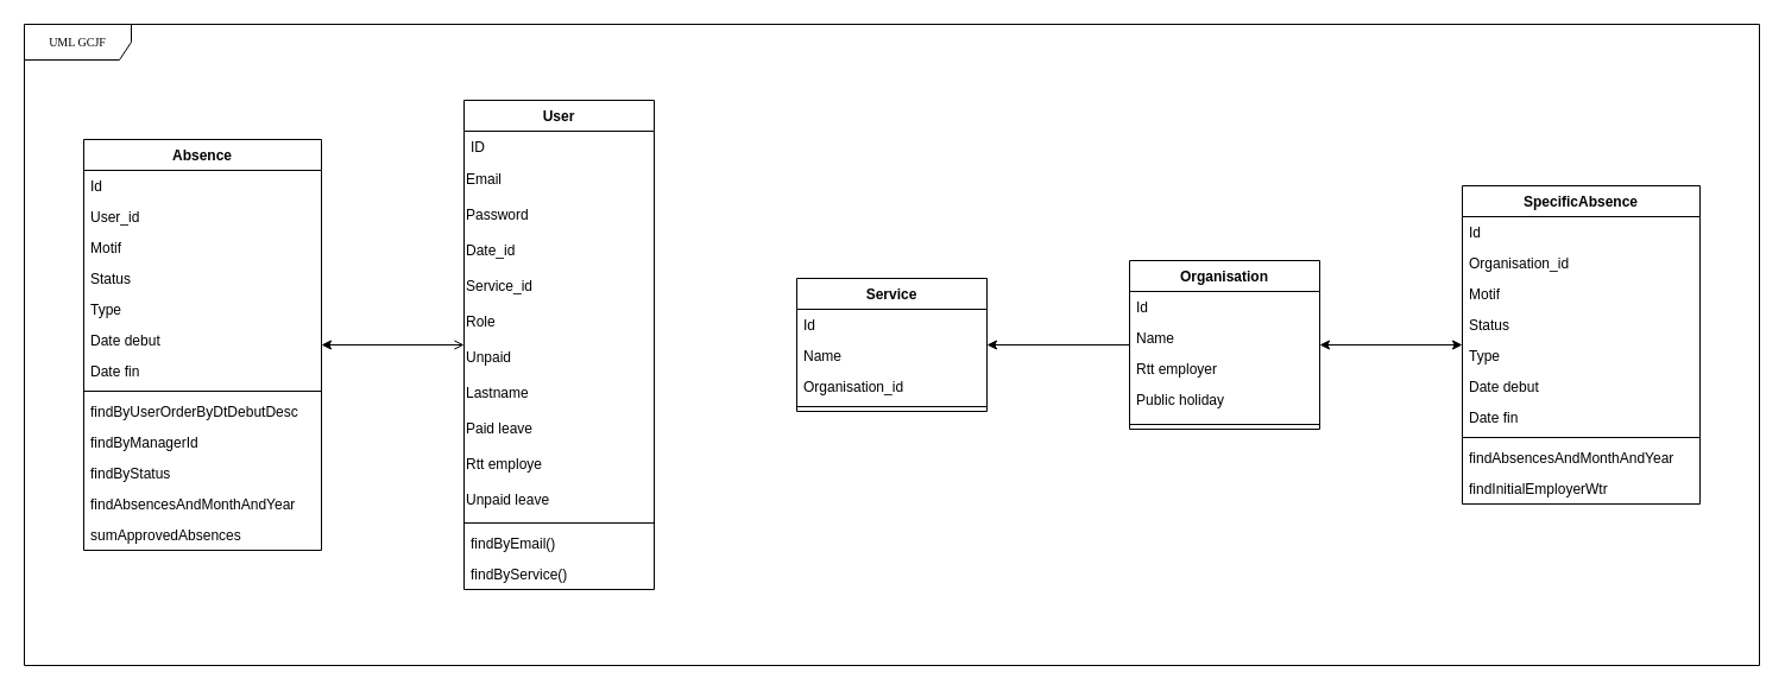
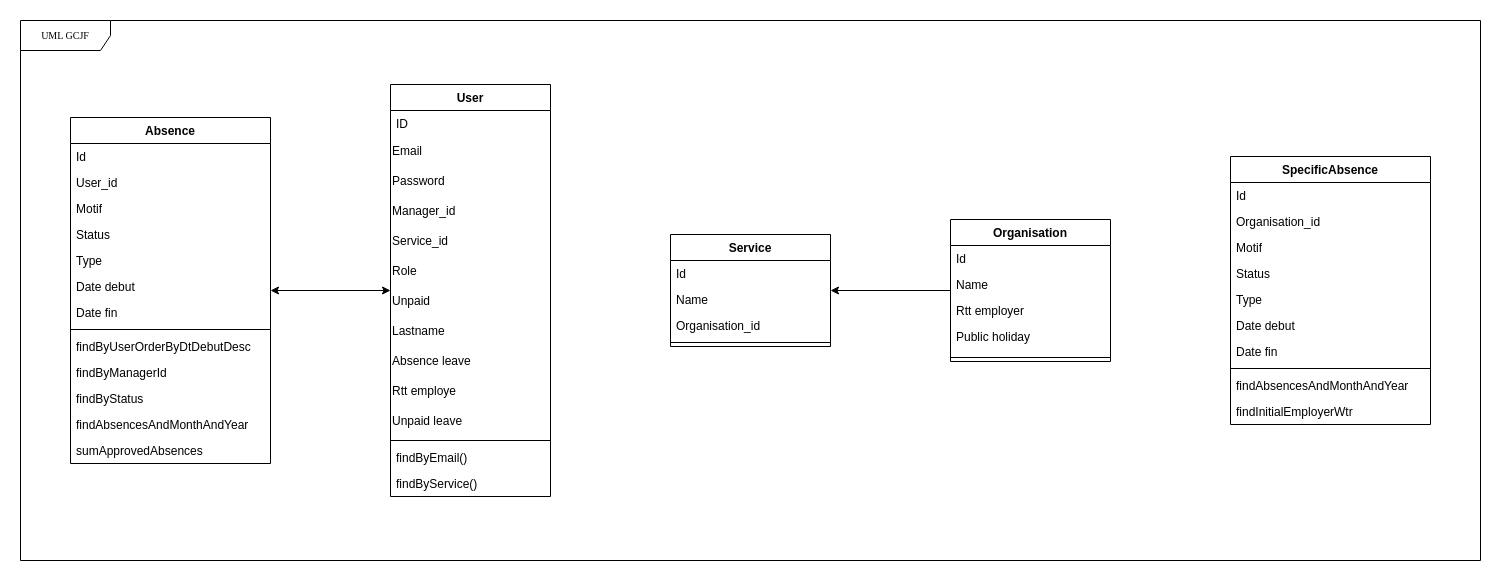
- <mxCell id="43" value="Date_id" style="text;html=1;strokeColor=none;fillColor=none;align=left;verticalAlign=middle;whiteSpace=wrap;rounded=0;" vertex="1" parent="39"><mxGeometry y="112" width="160" height="30" as="geometry" /></mxCell>
+ <mxCell id="43" value="Manager_id" style="text;html=1;strokeColor=none;fillColor=none;align=left;verticalAlign=middle;whiteSpace=wrap;rounded=0;" vertex="1" parent="39"><mxGeometry y="112" width="160" height="30" as="geometry" /></mxCell>
- <mxCell id="54" value="" style="endArrow=open;startArrow=classic;html=1;rounded=0;" edge="1" parent="1" source="3" target="39"><mxGeometry width="50" height="50" relative="1" as="geometry"><mxPoint x="480" y="237" as="sourcePoint" /><mxPoint x="530" y="187" as="targetPoint" /></mxGeometry></mxCell>
+ <mxCell id="54" value="" style="endArrow=classic;startArrow=classic;html=1;rounded=0;" edge="1" parent="1" source="3" target="39"><mxGeometry width="50" height="50" relative="1" as="geometry"><mxPoint x="480" y="237" as="sourcePoint" /><mxPoint x="530" y="187" as="targetPoint" /></mxGeometry></mxCell>
- <mxCell id="56" value="" style="endArrow=classic;startArrow=classic;html=1;rounded=0;" edge="1" parent="1" source="28" target="17"><mxGeometry width="50" height="50" relative="1" as="geometry"><mxPoint x="520" y="347" as="sourcePoint" /><mxPoint x="570" y="297" as="targetPoint" /></mxGeometry></mxCell>
- <mxCell id="48" value="Paid leave" style="text;html=1;strokeColor=none;fillColor=none;align=left;verticalAlign=middle;whiteSpace=wrap;rounded=0;" vertex="1" parent="39"><mxGeometry y="262" width="160" height="30" as="geometry" /></mxCell>
+ <mxCell id="48" value="Absence leave" style="text;html=1;strokeColor=none;fillColor=none;align=left;verticalAlign=middle;whiteSpace=wrap;rounded=0;" vertex="1" parent="39"><mxGeometry y="262" width="160" height="30" as="geometry" /></mxCell>
